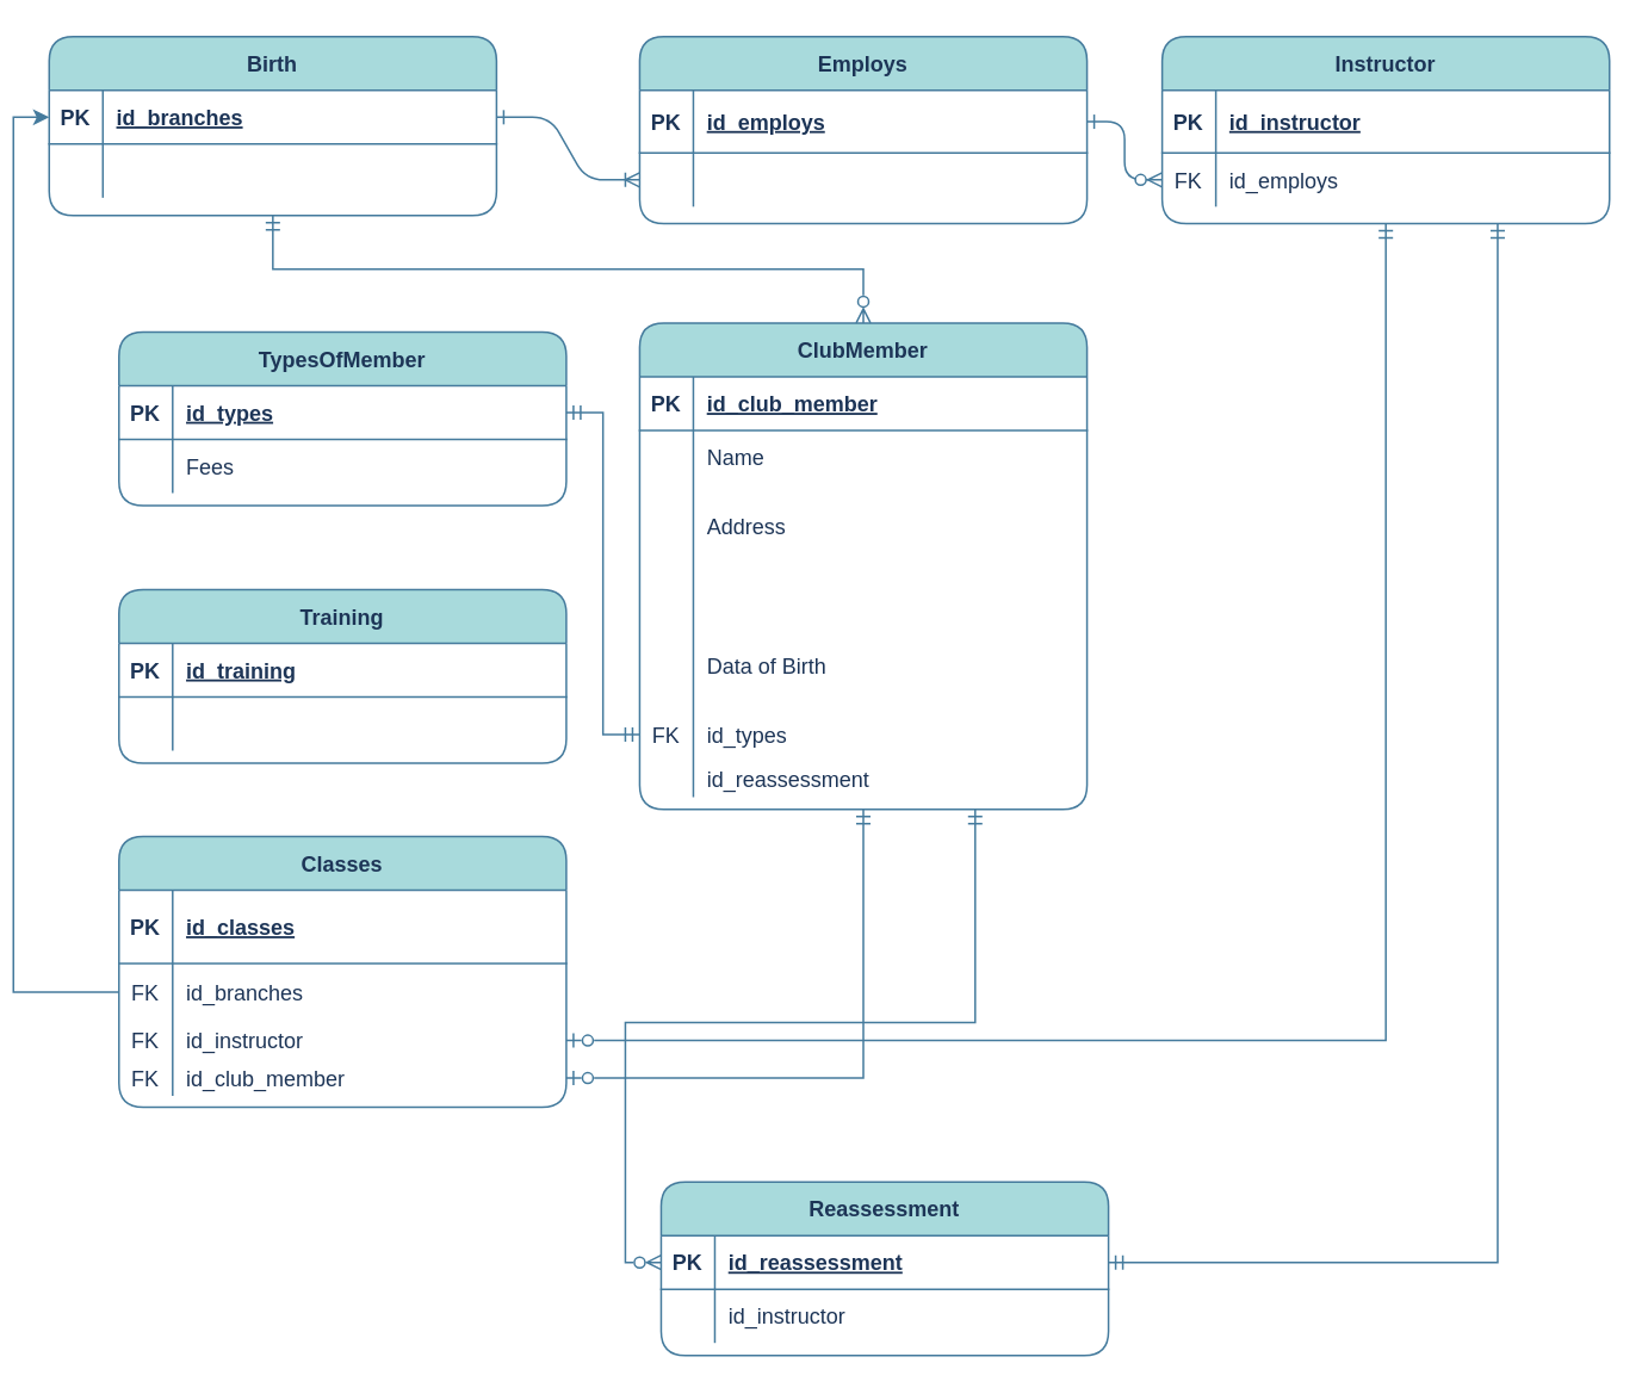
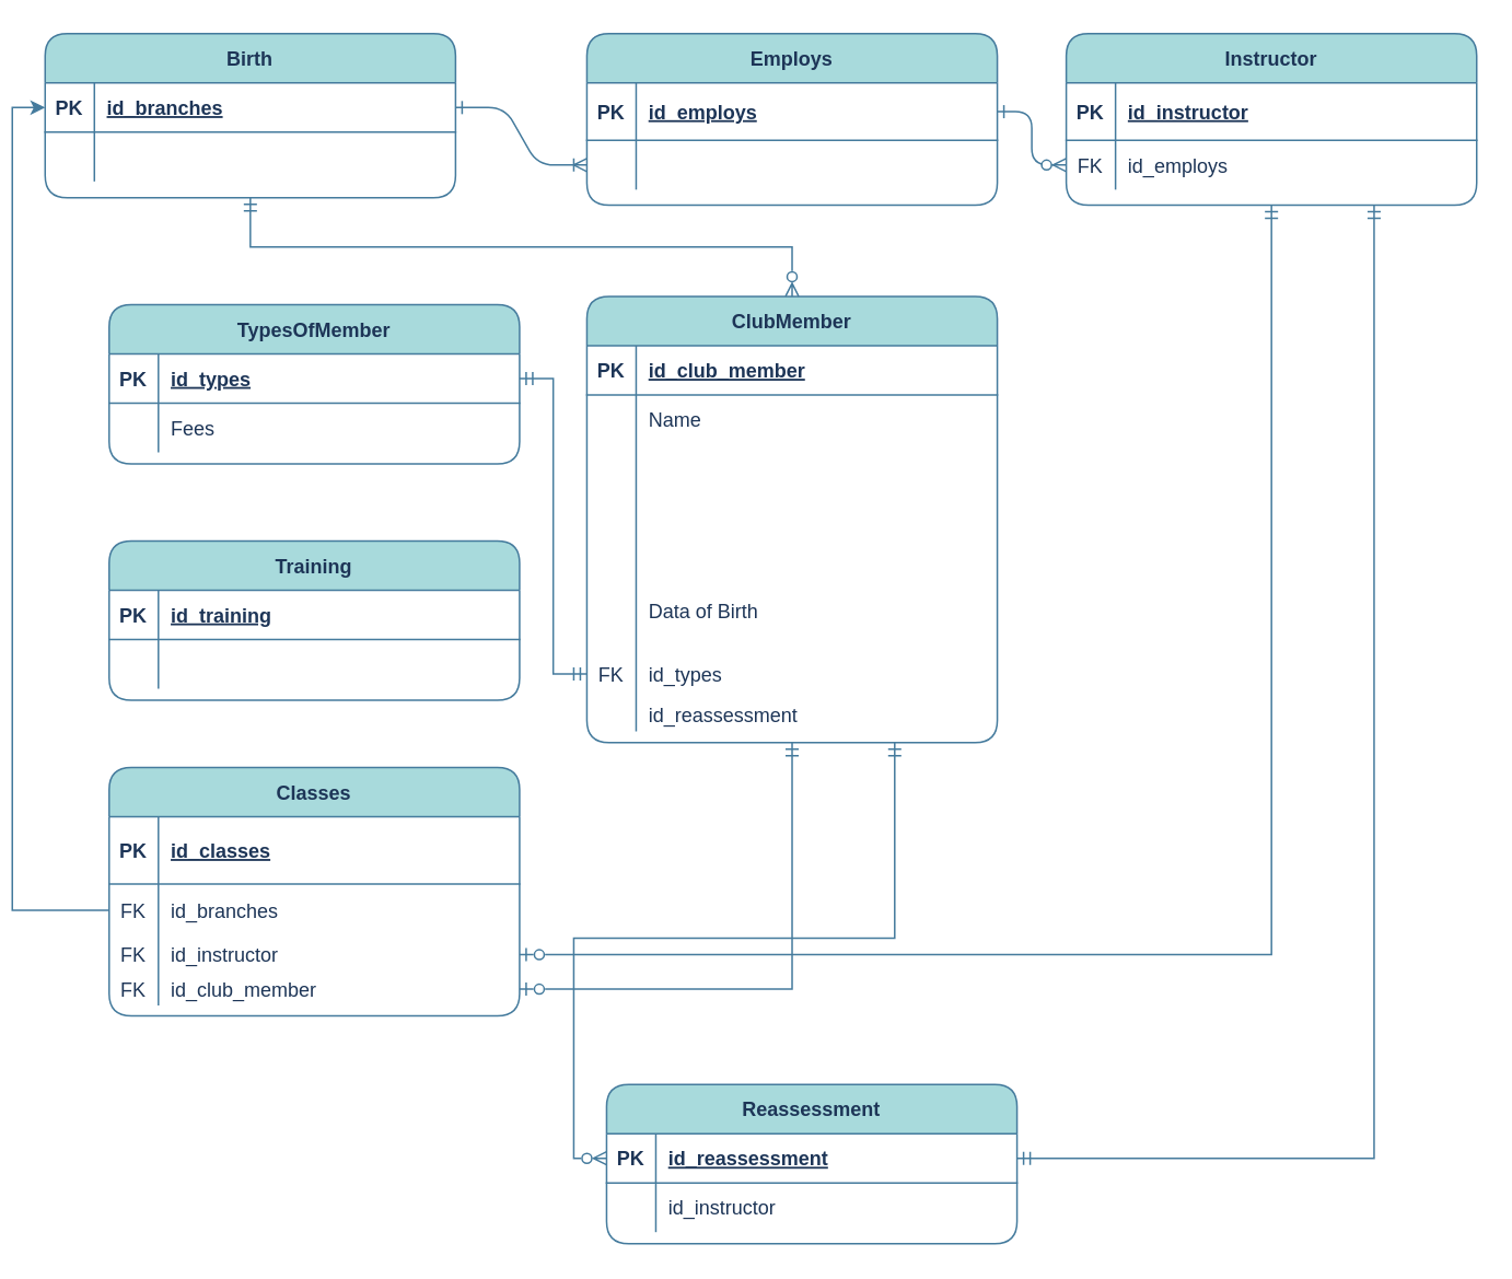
- <mxCell id="22" value="Address    " style="shape=partialRectangle;overflow=hidden;connectable=0;fillColor=none;top=0;left=0;bottom=0;right=0;align=left;spacingLeft=6;rounded=1;labelBackgroundColor=none;strokeColor=#457B9D;fontColor=#1D3557;" parent="20" vertex="1"><mxGeometry x="30" width="220" height="47" as="geometry"><mxRectangle width="220" height="47" as="alternateBounds" /></mxGeometry></mxCell>
